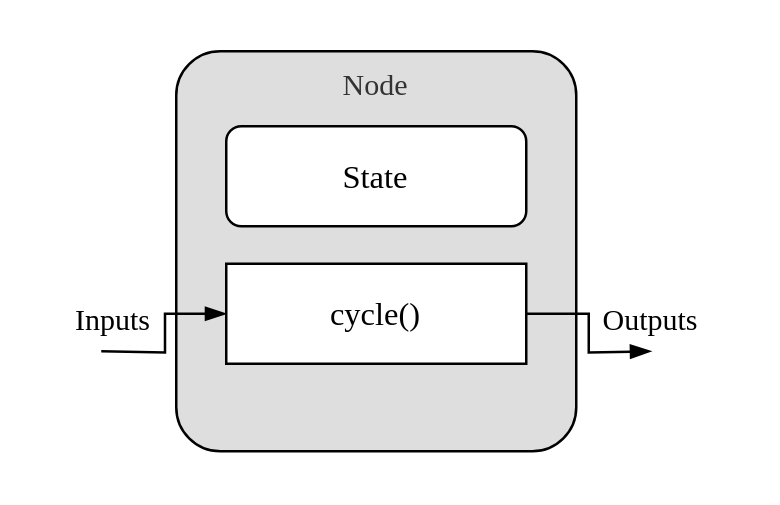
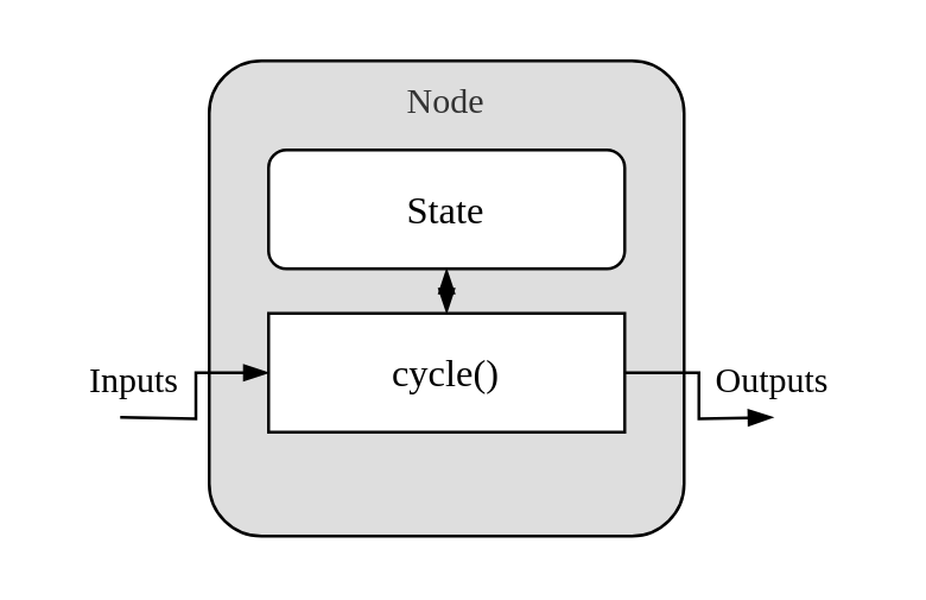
+ <mxCell id="4" style="edgeStyle=orthogonalEdgeStyle;rounded=0;orthogonalLoop=1;jettySize=auto;html=1;exitX=0.5;exitY=0;exitDx=0;exitDy=0;entryX=0.5;entryY=1;entryDx=0;entryDy=0;startArrow=blockThin;startFill=1;endArrow=blockThin;endFill=1;" parent="1" source="7" target="3" edge="1"><mxGeometry relative="1" as="geometry" /></mxCell>
